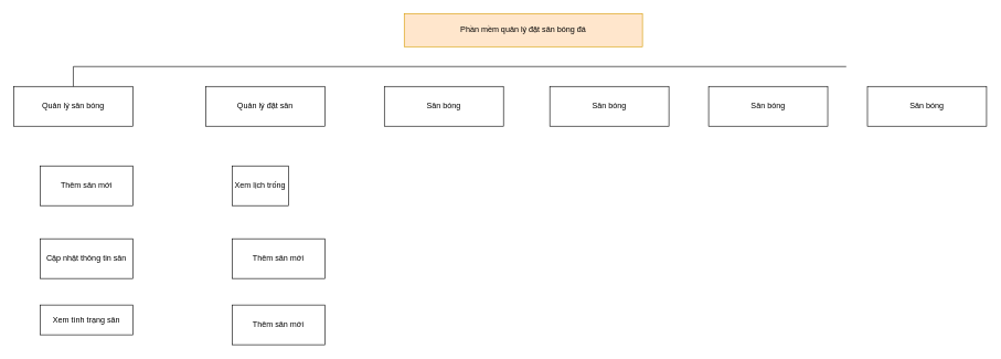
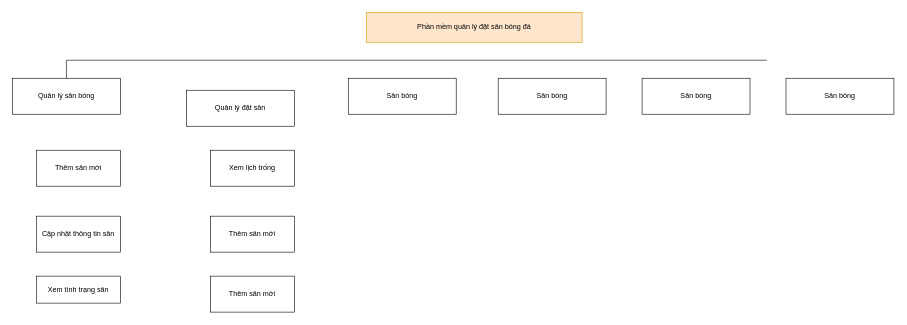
- <mxCell id="4" value="Quản lý đặt sân" style="rounded=0;whiteSpace=wrap;html=1;" vertex="1" parent="1"><mxGeometry x="310" y="130" width="180" height="60" as="geometry" /></mxCell>
+ <mxCell id="4" value="Quản lý đặt sân" style="rounded=0;whiteSpace=wrap;html=1;" vertex="1" parent="1"><mxGeometry x="310" y="150" width="180" height="60" as="geometry" /></mxCell>
- <mxCell id="14" value="Xem lịch trống" style="rounded=0;whiteSpace=wrap;html=1;" vertex="1" parent="1"><mxGeometry x="350" y="250" width="85" height="60" as="geometry" /></mxCell>
+ <mxCell id="14" value="Xem lịch trống" style="rounded=0;whiteSpace=wrap;html=1;" vertex="1" parent="1"><mxGeometry x="350" y="250" width="140" height="60" as="geometry" /></mxCell>
